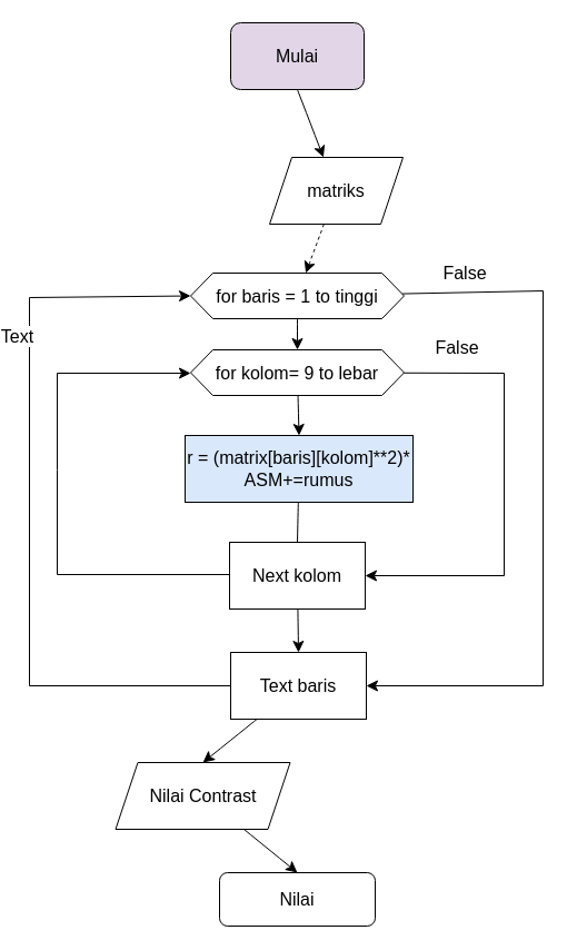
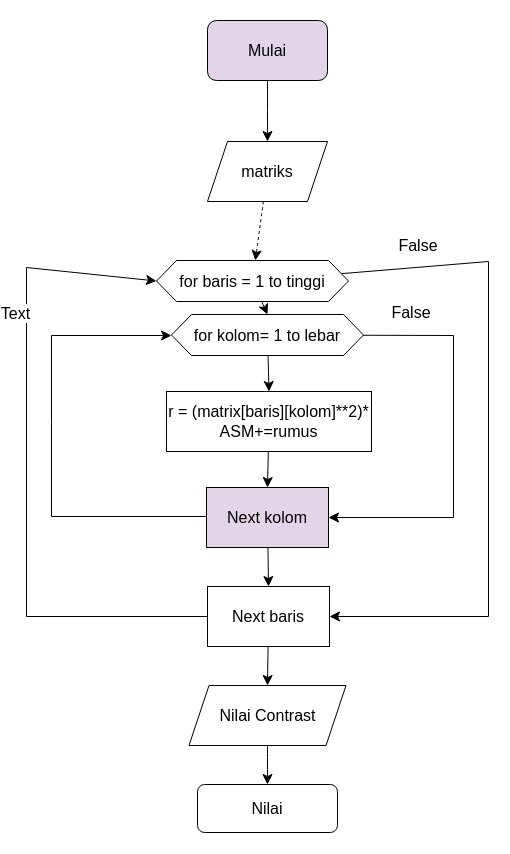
- <mxCell id="5" value="matriks" style="shape=parallelogram;perimeter=parallelogramPerimeter;whiteSpace=wrap;html=1;fixedSize=1;fontSize=16;" vertex="1" parent="1"><mxGeometry x="236" y="141" width="120" height="60" as="geometry" /></mxCell>
+ <mxCell id="5" value="matriks" style="shape=parallelogram;perimeter=parallelogramPerimeter;whiteSpace=wrap;html=1;fixedSize=1;fontSize=16;" vertex="1" parent="1"><mxGeometry x="201" y="141" width="120" height="60" as="geometry" /></mxCell>
- <mxCell id="8" value="for baris = 1 to tinggi" style="shape=hexagon;perimeter=hexagonPerimeter2;whiteSpace=wrap;html=1;fixedSize=1;fontSize=16;" vertex="1" parent="1"><mxGeometry x="165" y="245" width="192" height="41" as="geometry" /></mxCell>
+ <mxCell id="8" value="for baris = 1 to tinggi" style="shape=hexagon;perimeter=hexagonPerimeter2;whiteSpace=wrap;html=1;fixedSize=1;fontSize=16;" vertex="1" parent="1"><mxGeometry x="150" y="260" width="192" height="41" as="geometry" /></mxCell>
- <mxCell id="11" value="for kolom= 9 to lebar" style="shape=hexagon;perimeter=hexagonPerimeter2;whiteSpace=wrap;html=1;fixedSize=1;fontSize=16;" vertex="1" parent="1"><mxGeometry x="165" y="314" width="192" height="41" as="geometry" /></mxCell>
+ <mxCell id="11" value="for kolom= 1 to lebar" style="shape=hexagon;perimeter=hexagonPerimeter2;whiteSpace=wrap;html=1;fixedSize=1;fontSize=16;" vertex="1" parent="1"><mxGeometry x="165" y="314" width="192" height="41" as="geometry" /></mxCell>
- <mxCell id="13" value="&lt;div&gt;r = (matrix[baris][kolom]**2)*&lt;/div&gt;&lt;div&gt;ASM+=rumus&lt;br&gt;&lt;/div&gt;" style="rounded=0;whiteSpace=wrap;html=1;fontSize=16;fillColor=#dae8fc;" vertex="1" parent="1"><mxGeometry x="160" y="391" width="205" height="60" as="geometry" /></mxCell>
+ <mxCell id="13" value="&lt;div&gt;r = (matrix[baris][kolom]**2)*&lt;/div&gt;&lt;div&gt;ASM+=rumus&lt;br&gt;&lt;/div&gt;" style="rounded=0;whiteSpace=wrap;html=1;fontSize=16;" vertex="1" parent="1"><mxGeometry x="160" y="391" width="205" height="60" as="geometry" /></mxCell>
- <mxCell id="12" style="edgeStyle=none;curved=1;rounded=0;orthogonalLoop=1;jettySize=auto;html=1;entryX=0.5;entryY=0;entryDx=0;entryDy=0;fontSize=12;startSize=8;endSize=8;endArrow=none;" edge="1" parent="1" source="13" target="15"><mxGeometry relative="1" as="geometry" /></mxCell>
+ <mxCell id="12" style="edgeStyle=none;curved=1;rounded=0;orthogonalLoop=1;jettySize=auto;html=1;entryX=0.5;entryY=0;entryDx=0;entryDy=0;fontSize=12;startSize=8;endSize=8;" edge="1" parent="1" source="13" target="15"><mxGeometry relative="1" as="geometry" /></mxCell>
- <mxCell id="15" value="Next kolom" style="rounded=0;whiteSpace=wrap;html=1;fontSize=16;" vertex="1" parent="1"><mxGeometry x="200" y="487" width="122" height="60" as="geometry" /></mxCell>
+ <mxCell id="15" value="Next kolom" style="rounded=0;whiteSpace=wrap;html=1;fontSize=16;fillColor=#e1d5e7;" vertex="1" parent="1"><mxGeometry x="200" y="487" width="122" height="60" as="geometry" /></mxCell>
- <mxCell id="17" value="Text baris" style="rounded=0;whiteSpace=wrap;html=1;fontSize=16;" vertex="1" parent="1"><mxGeometry x="201" y="586" width="122" height="60" as="geometry" /></mxCell>
+ <mxCell id="17" value="Next baris" style="rounded=0;whiteSpace=wrap;html=1;fontSize=16;" vertex="1" parent="1"><mxGeometry x="201" y="586" width="122" height="60" as="geometry" /></mxCell>
- <mxCell id="19" value="Nilai Contrast" style="shape=parallelogram;perimeter=parallelogramPerimeter;whiteSpace=wrap;html=1;fixedSize=1;fontSize=16;" vertex="1" parent="1"><mxGeometry x="97.5" y="685" width="157" height="60" as="geometry" /></mxCell>
+ <mxCell id="19" value="Nilai Contrast" style="shape=parallelogram;perimeter=parallelogramPerimeter;whiteSpace=wrap;html=1;fixedSize=1;fontSize=16;" vertex="1" parent="1"><mxGeometry x="182.5" y="685" width="157" height="60" as="geometry" /></mxCell>
